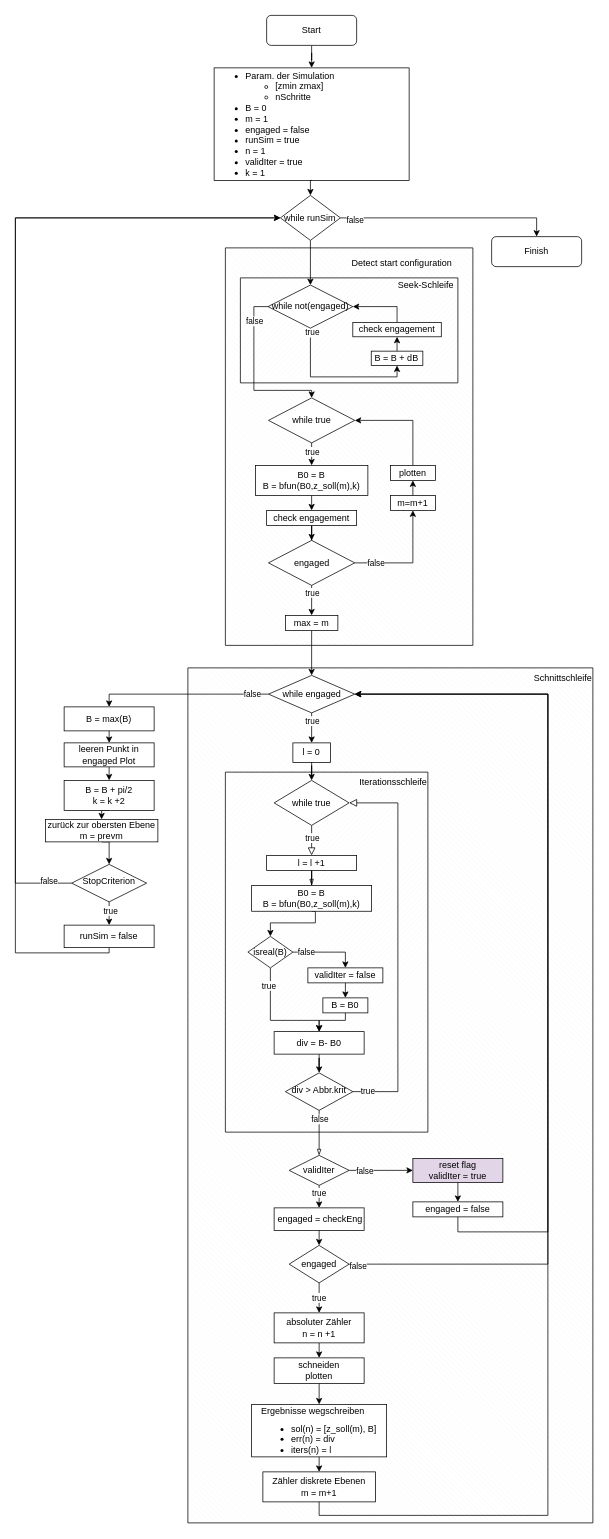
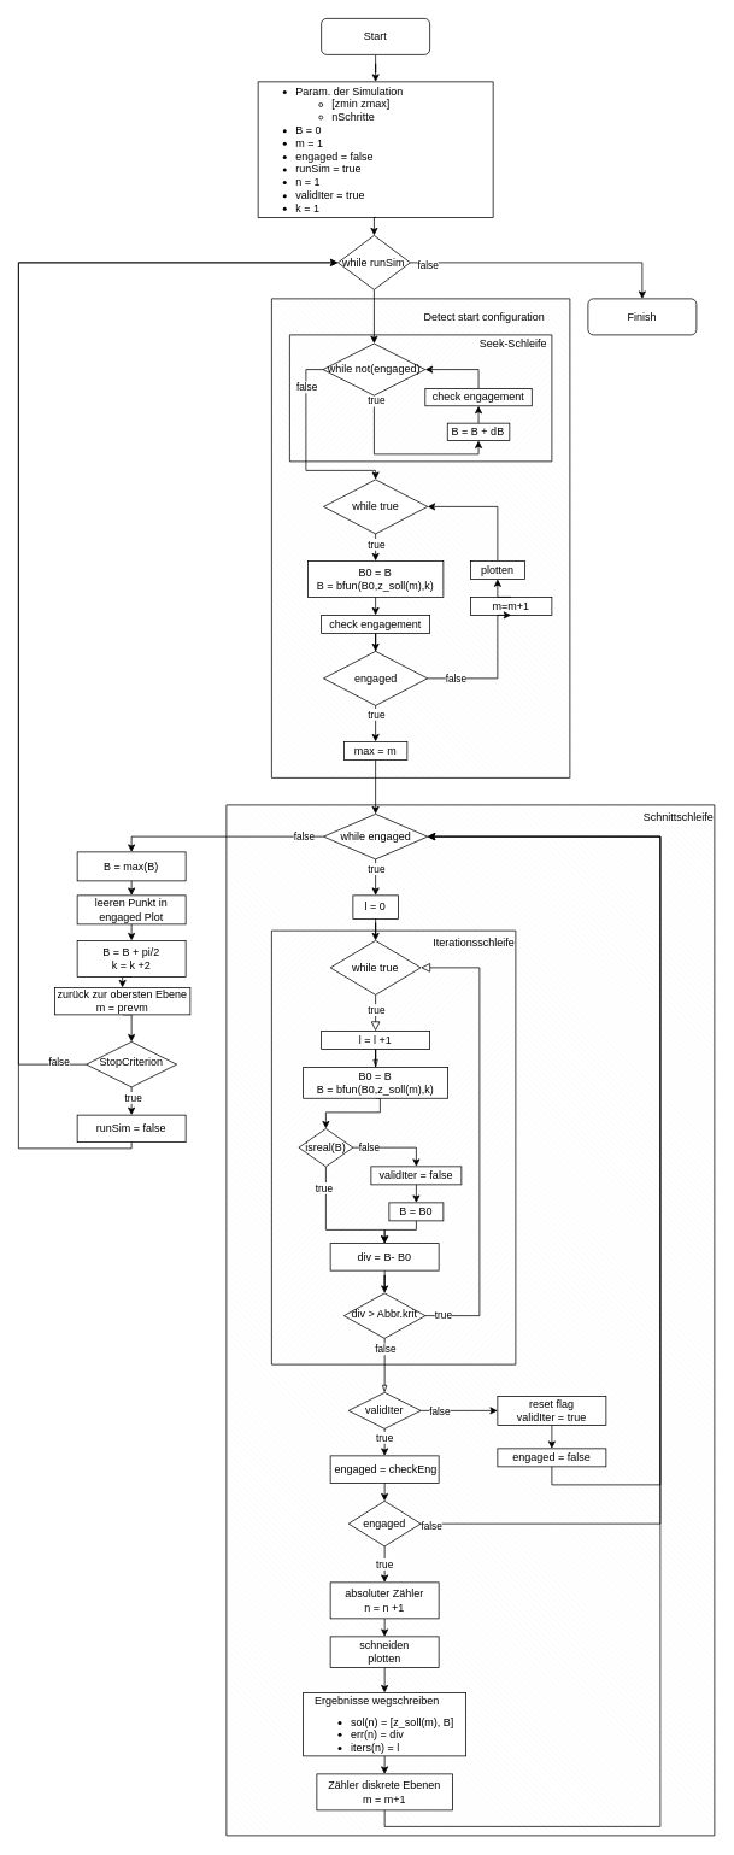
- <mxCell id="58" value="Finish" style="rounded=1;whiteSpace=wrap;html=1;" parent="1" vertex="1"><mxGeometry x="655" y="315" width="120" height="40" as="geometry" /></mxCell>
+ <mxCell id="58" value="Finish" style="rounded=1;whiteSpace=wrap;html=1;" parent="1" vertex="1"><mxGeometry x="650" y="330" width="120" height="40" as="geometry" /></mxCell>
- <mxCell id="99" value="m=m+1" style="rounded=0;whiteSpace=wrap;html=1;" parent="1" vertex="1"><mxGeometry x="520" y="660" width="60" height="20" as="geometry" /></mxCell>
+ <mxCell id="99" value="m=m+1" style="rounded=0;whiteSpace=wrap;html=1;" parent="1" vertex="1"><mxGeometry x="520" y="660" width="90" height="20" as="geometry" /></mxCell>
- <mxCell id="10" value="reset flag&lt;br&gt;validIter = true" style="rounded=0;whiteSpace=wrap;html=1;comic=0;align=center;fillColor=#e1d5e7;" parent="3" vertex="1"><mxGeometry x="300" y="654" width="120" height="32" as="geometry" /></mxCell>
+ <mxCell id="10" value="reset flag&lt;br&gt;validIter = true" style="rounded=0;whiteSpace=wrap;html=1;comic=0;align=center;" parent="3" vertex="1"><mxGeometry x="300" y="654" width="120" height="32" as="geometry" /></mxCell>
